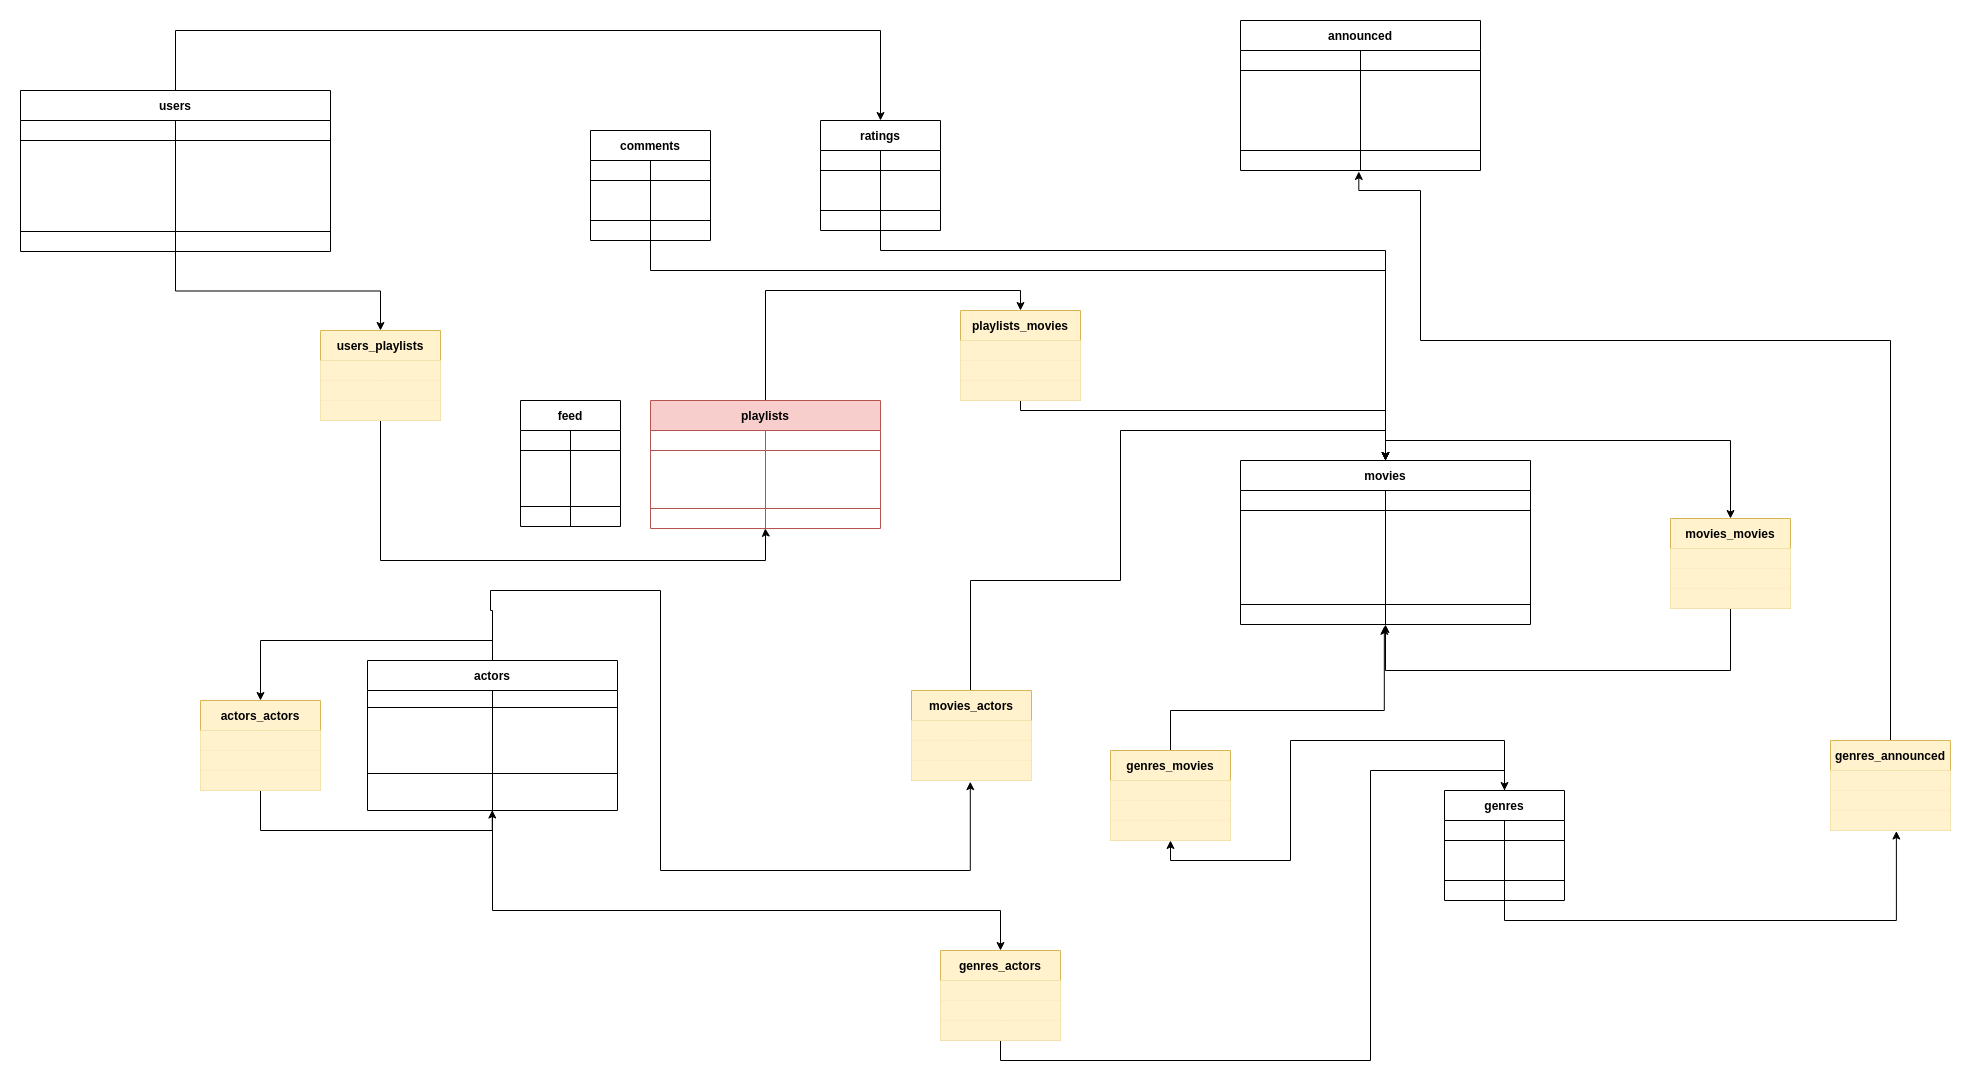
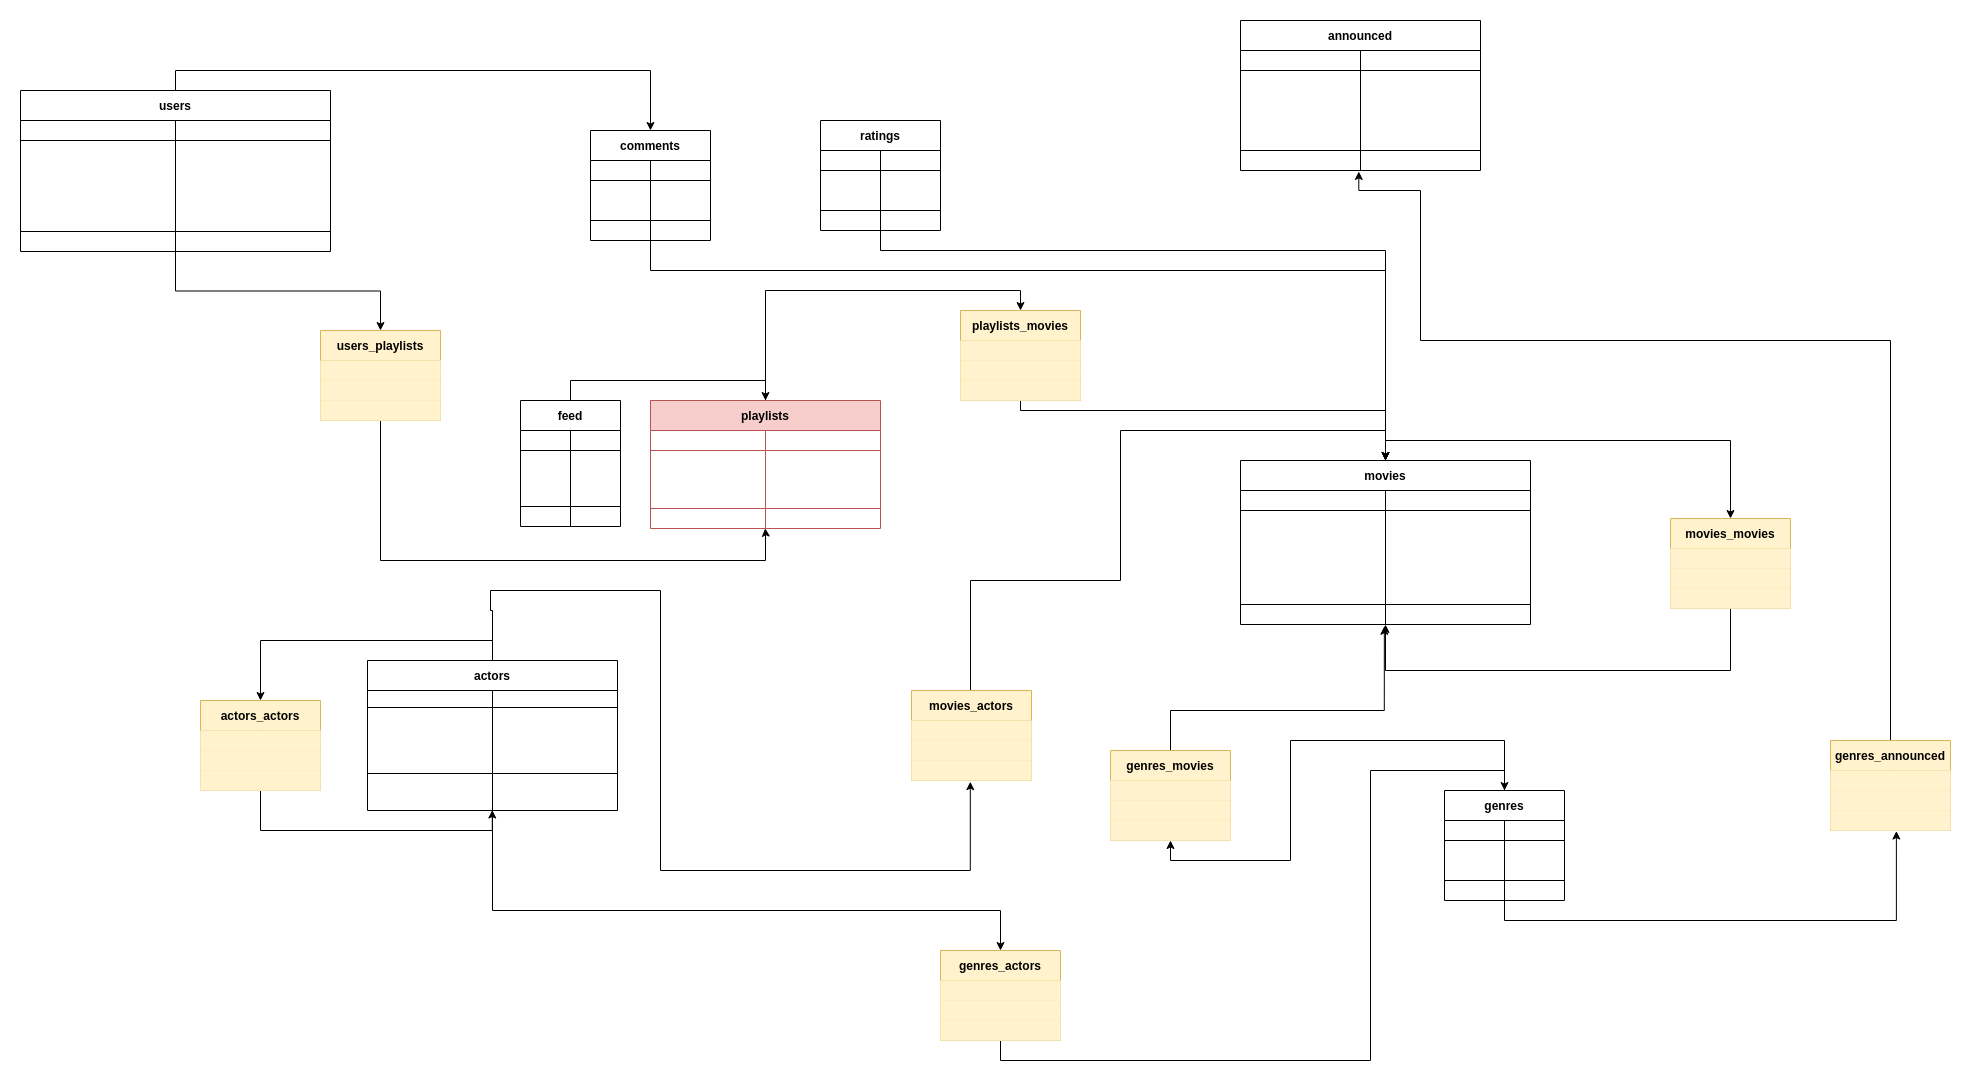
- <mxCell id="114" style="edgeStyle=orthogonalEdgeStyle;rounded=0;orthogonalLoop=1;jettySize=auto;html=1;exitX=0.5;exitY=0;exitDx=0;exitDy=0;entryX=0.5;entryY=0;entryDx=0;entryDy=0;" parent="1" source="115" target="69" edge="1"><mxGeometry relative="1" as="geometry"><Array as="points"><mxPoint x="175" y="30" /><mxPoint x="880" y="30" /></Array></mxGeometry></mxCell>
+ <mxCell id="113" style="edgeStyle=orthogonalEdgeStyle;rounded=0;orthogonalLoop=1;jettySize=auto;html=1;exitX=0.5;exitY=0;exitDx=0;exitDy=0;entryX=0.5;entryY=0;entryDx=0;entryDy=0;" parent="1" source="115" target="80" edge="1"><mxGeometry relative="1" as="geometry" /></mxCell>
+ <mxCell id="35" style="edgeStyle=orthogonalEdgeStyle;rounded=0;orthogonalLoop=1;jettySize=auto;html=1;exitX=0.5;exitY=0;exitDx=0;exitDy=0;entryX=0.5;entryY=0;entryDx=0;entryDy=0;" parent="1" source="36" target="102" edge="1"><mxGeometry relative="1" as="geometry" /></mxCell>
